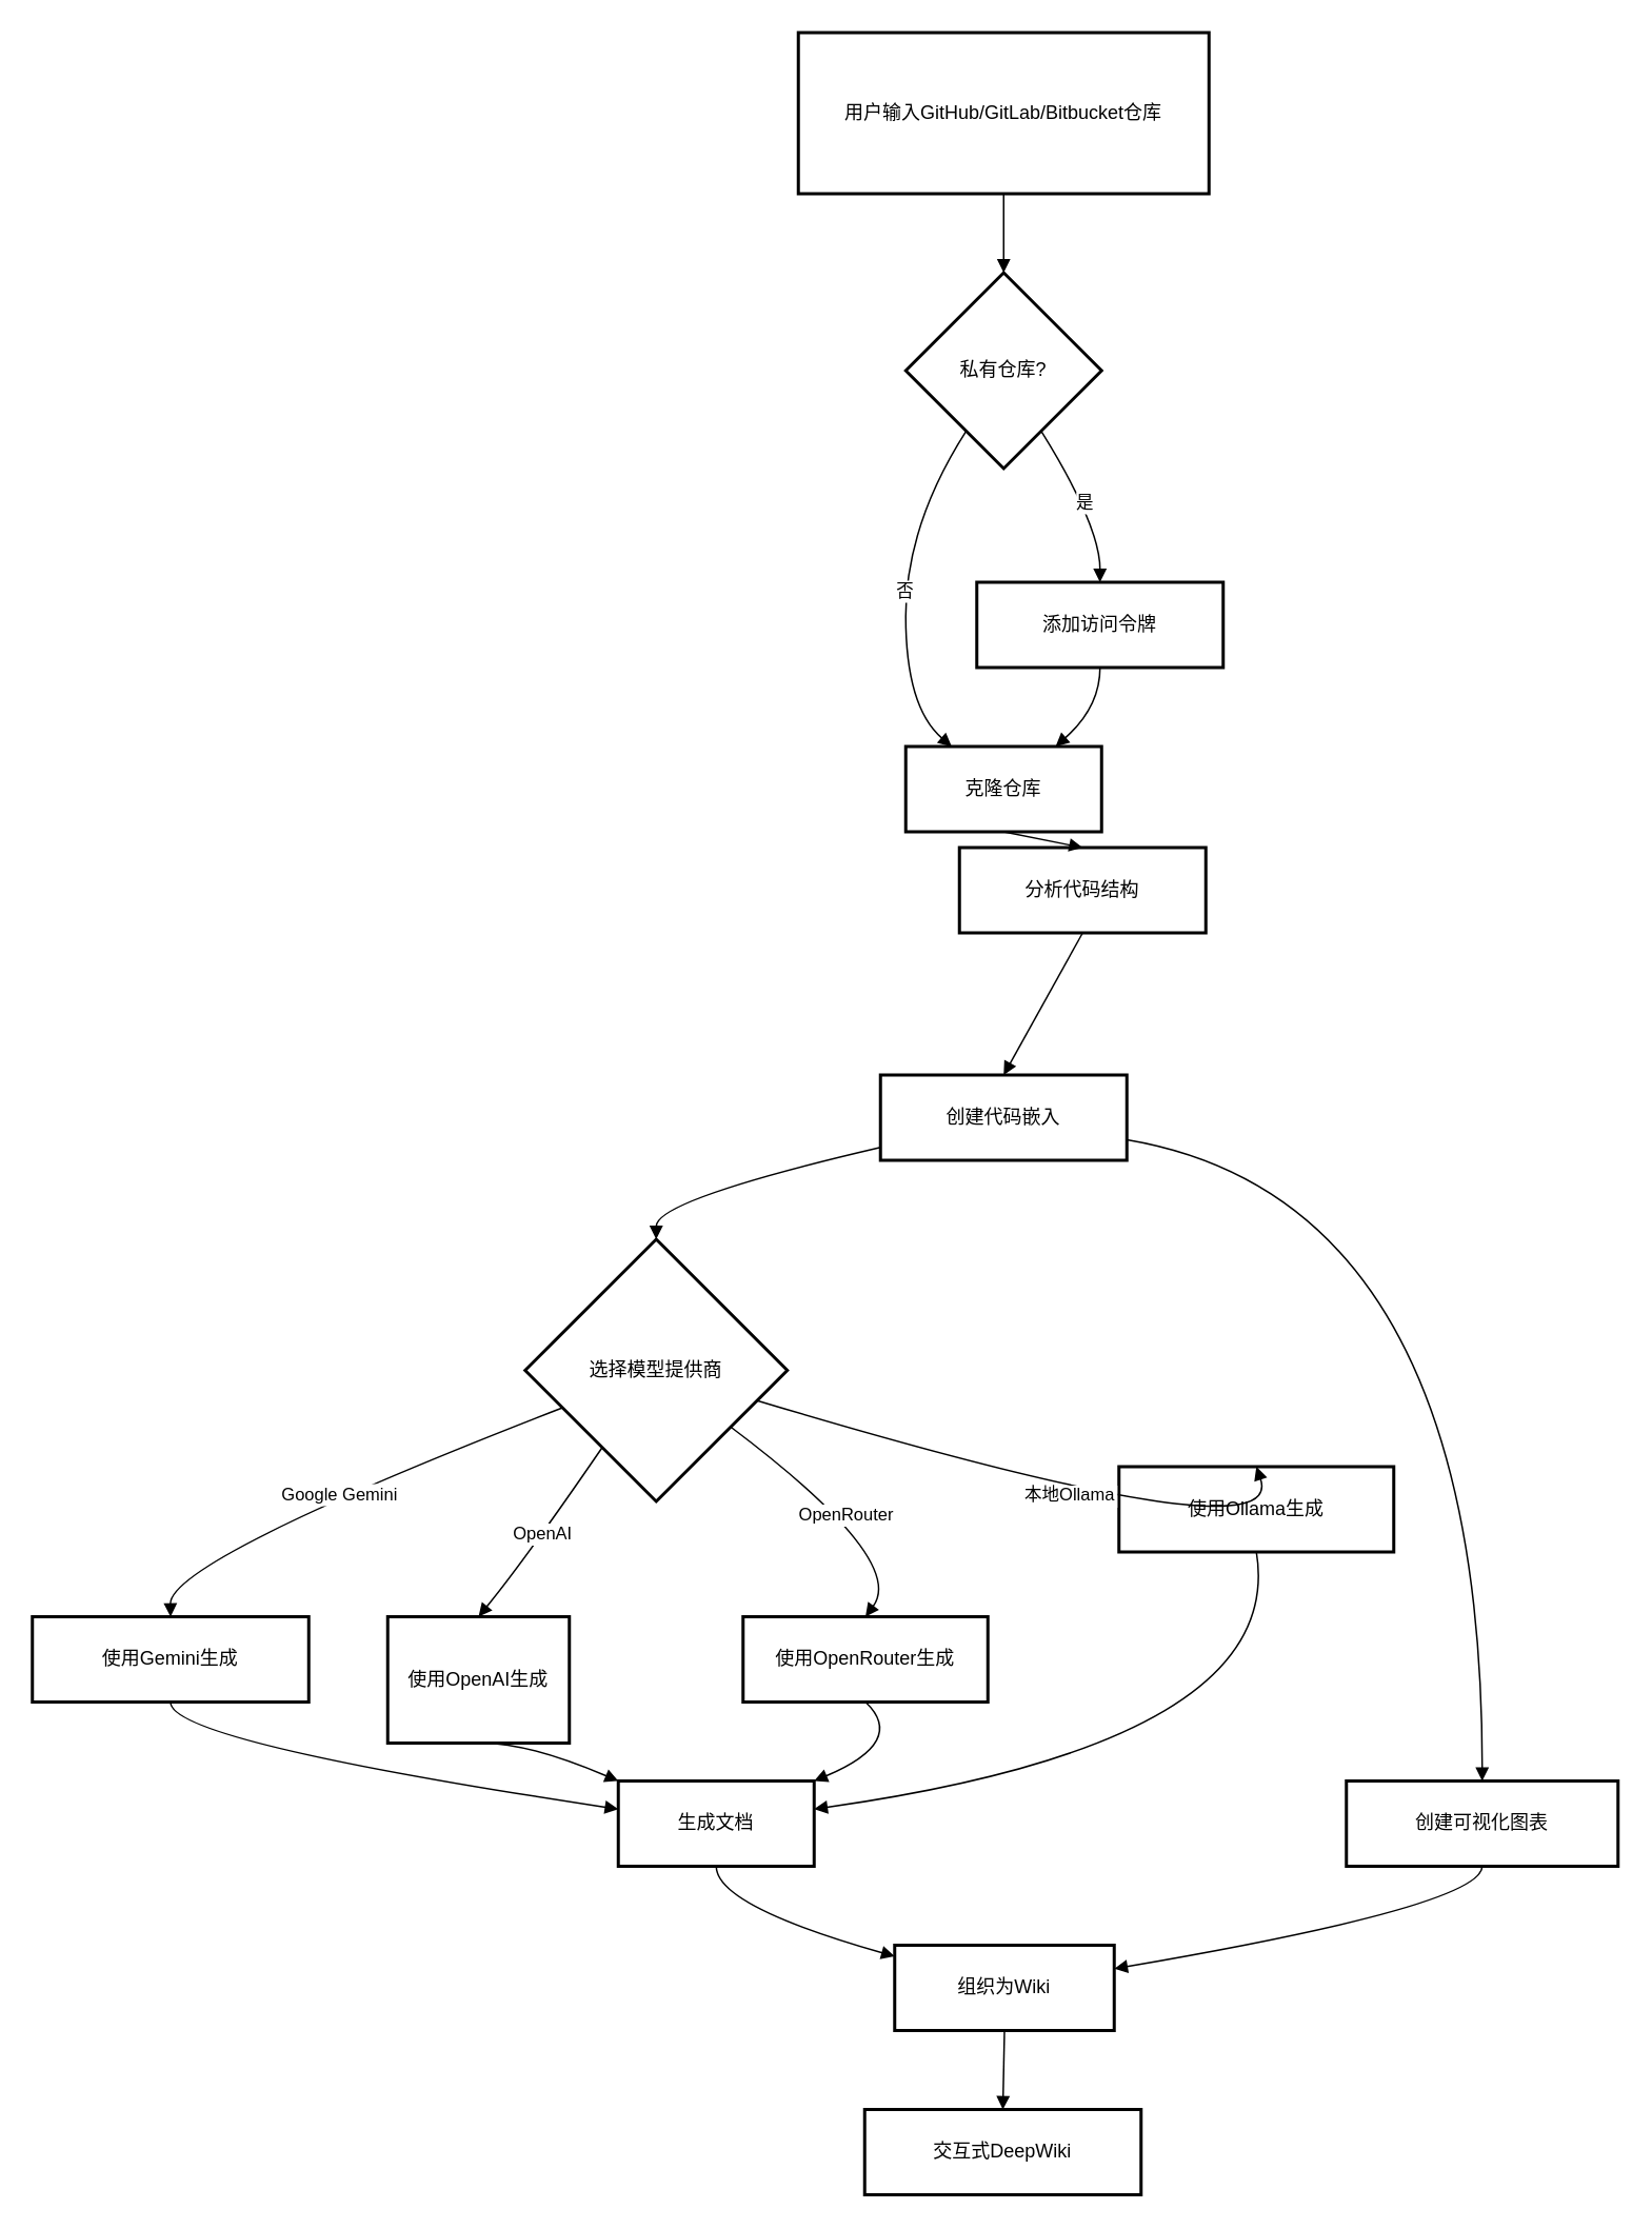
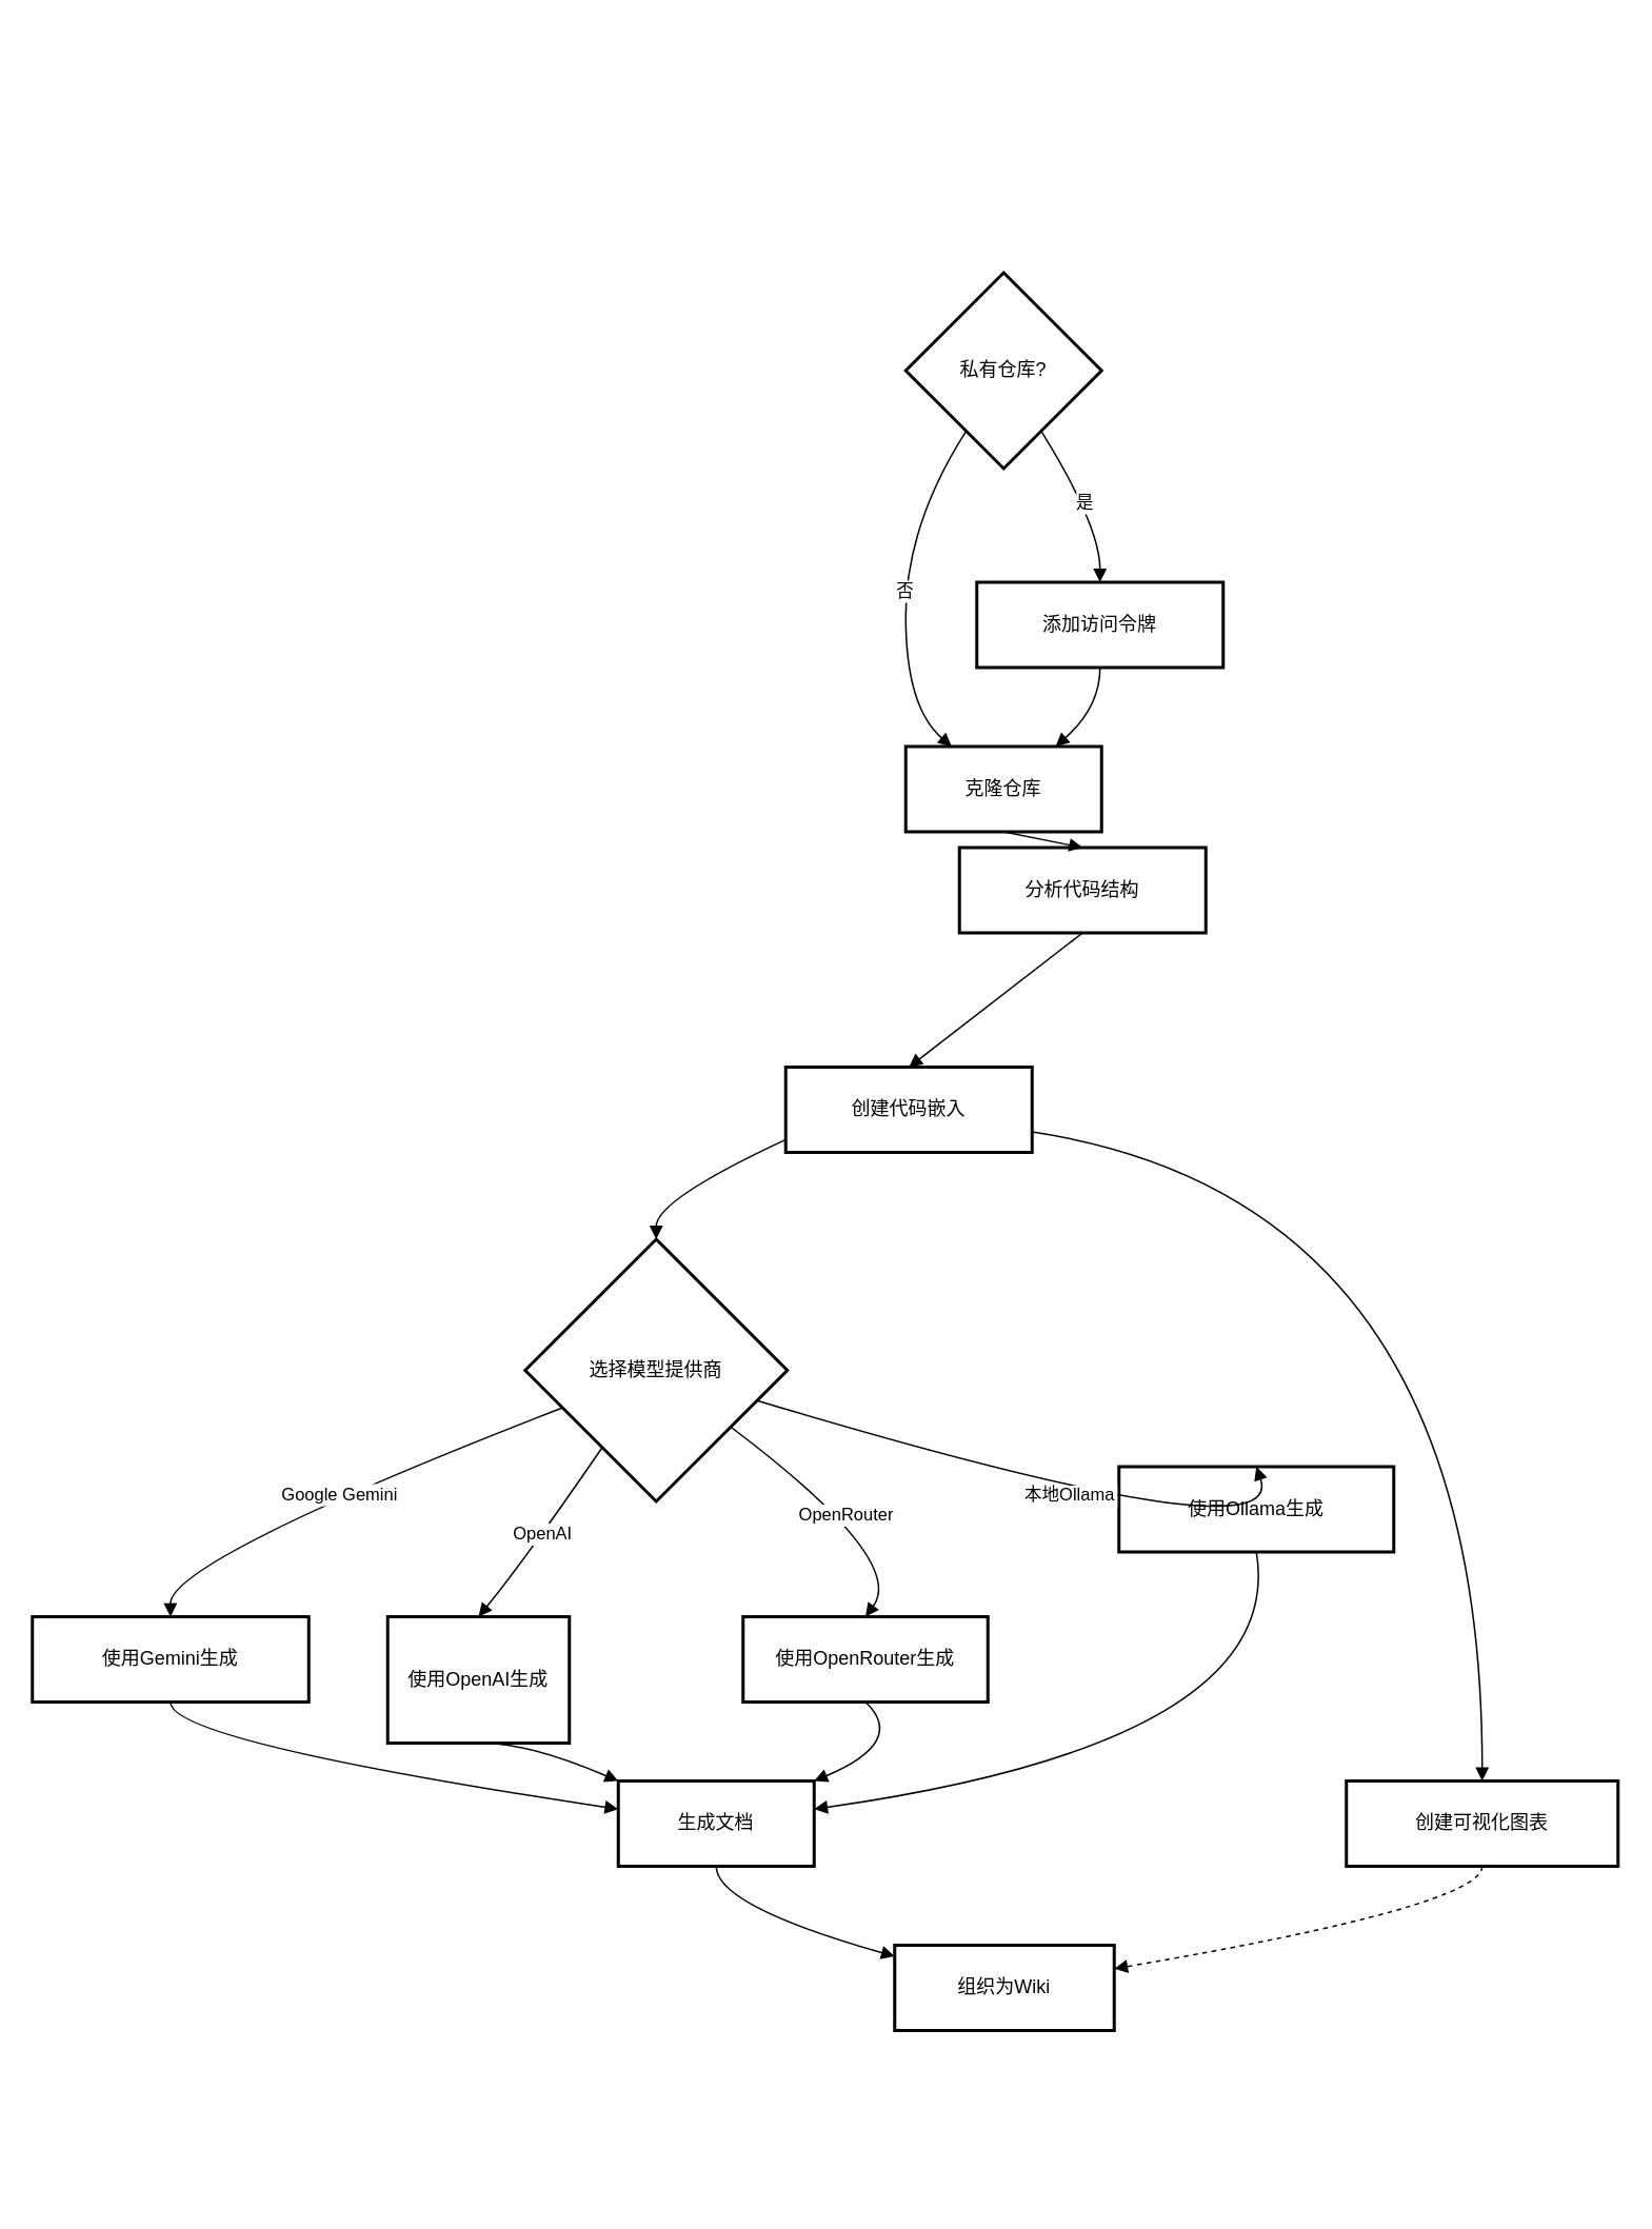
- <mxCell id="2" value="用户输入GitHub/GitLab/Bitbucket仓库" style="whiteSpace=wrap;strokeWidth=2;" vertex="1" parent="1"><mxGeometry x="505" y="20" width="260" height="102" as="geometry" /></mxCell>
- <mxCell id="17" value="" style="curved=1;startArrow=none;endArrow=block;exitX=0.5;exitY=1;entryX=0.5;entryY=0;rounded=0;" edge="1" parent="1" source="2" target="3"><mxGeometry relative="1" as="geometry"><Array as="points" /></mxGeometry></mxCell>
- <mxCell id="7" value="创建代码嵌入" style="whiteSpace=wrap;strokeWidth=2;" vertex="1" parent="1"><mxGeometry x="557" y="680" width="156" height="54" as="geometry" /></mxCell>
+ <mxCell id="7" value="创建代码嵌入" style="whiteSpace=wrap;strokeWidth=2;" vertex="1" parent="1"><mxGeometry x="497" y="675" width="156" height="54" as="geometry" /></mxCell>
- <mxCell id="34" value="" style="curved=1;startArrow=none;endArrow=block;exitX=0.5;exitY=1;entryX=0.99;entryY=0.28;rounded=0;" edge="1" parent="1" source="14" target="15"><mxGeometry relative="1" as="geometry"><Array as="points"><mxPoint x="938" y="1206" /></Array></mxGeometry></mxCell>
+ <mxCell id="34" value="" style="curved=1;startArrow=none;endArrow=block;exitX=0.5;exitY=1;entryX=0.99;entryY=0.28;rounded=0;dashed=1;" edge="1" parent="1" source="14" target="15"><mxGeometry relative="1" as="geometry"><Array as="points"><mxPoint x="938" y="1206" /></Array></mxGeometry></mxCell>
- <mxCell id="35" value="" style="curved=1;startArrow=none;endArrow=block;exitX=0.5;exitY=1;entryX=0.5;entryY=0;rounded=0;" edge="1" parent="1" source="15" target="16"><mxGeometry relative="1" as="geometry"><Array as="points" /></mxGeometry></mxCell>
- <mxCell id="16" value="交互式DeepWiki" style="whiteSpace=wrap;strokeWidth=2;" vertex="1" parent="1"><mxGeometry x="547" y="1335" width="175" height="54" as="geometry" /></mxCell>
